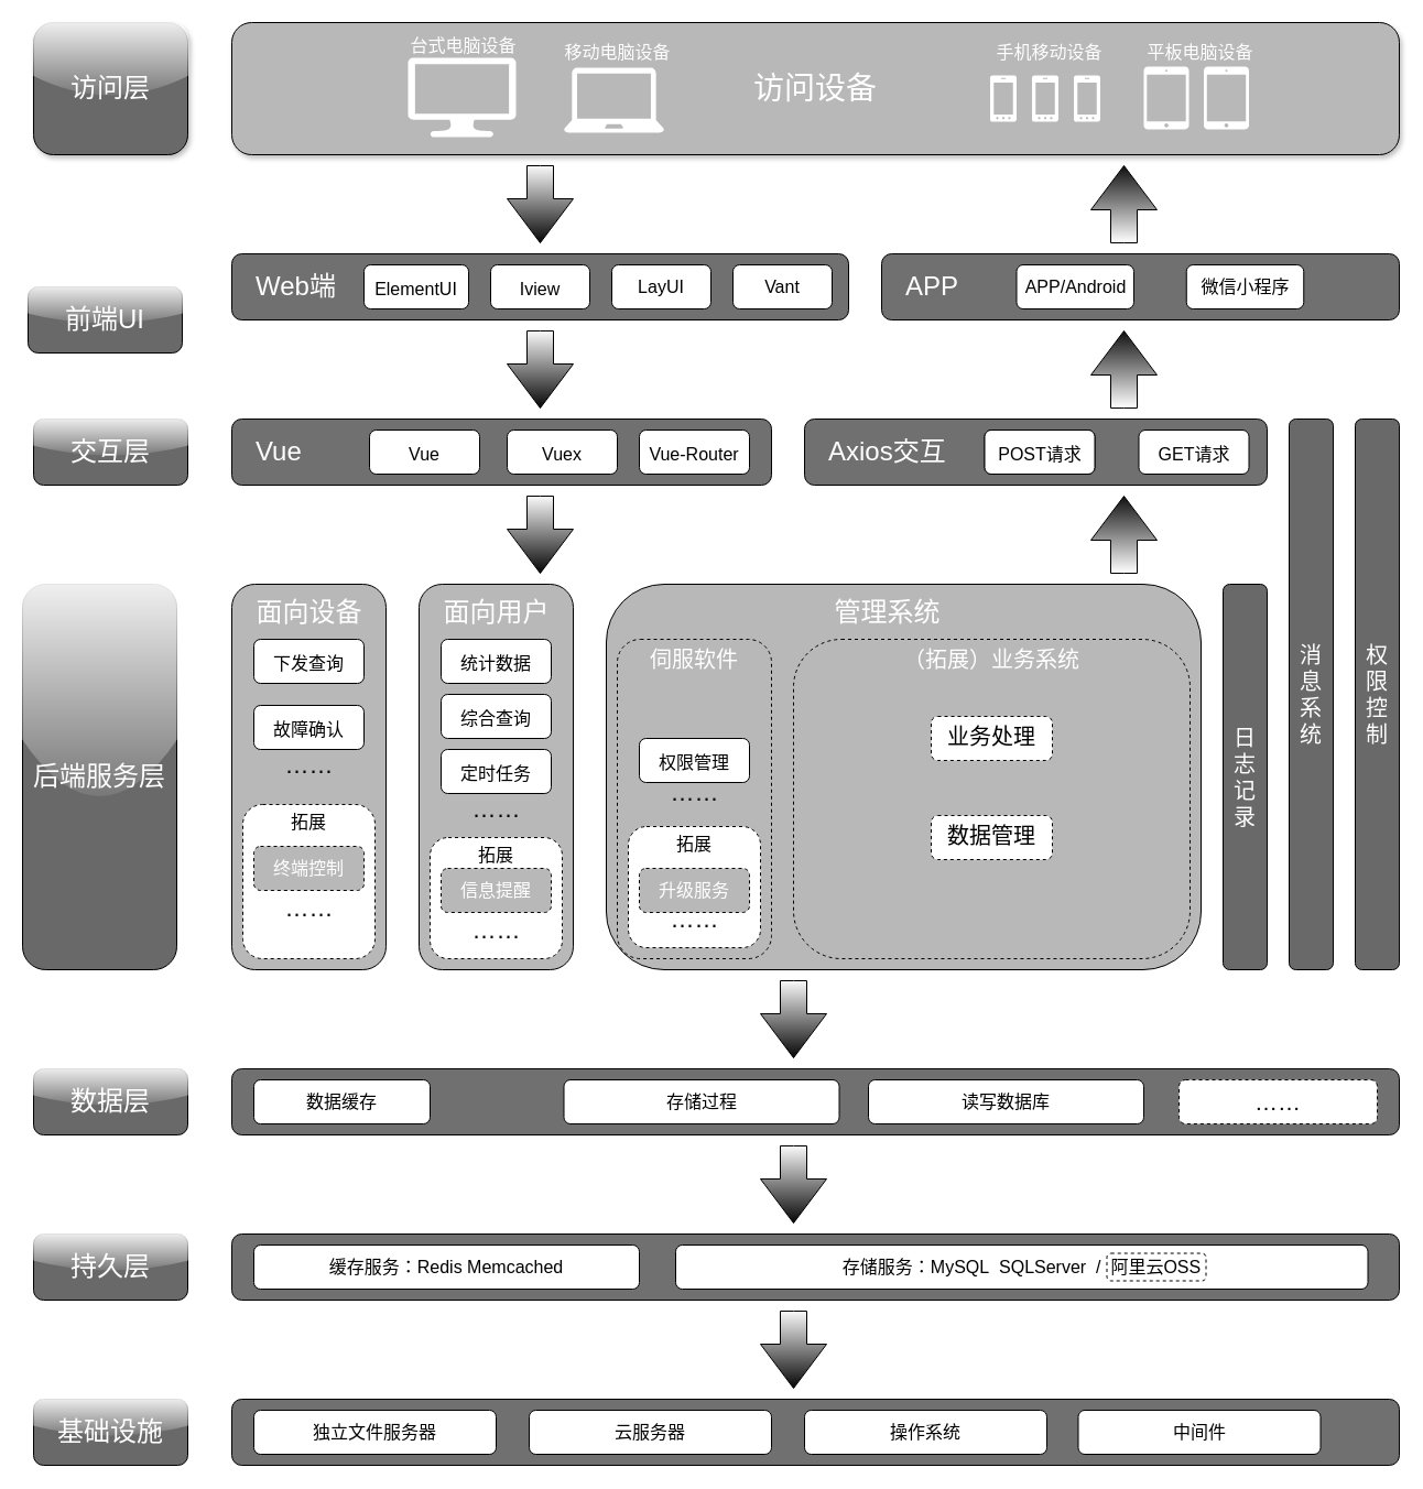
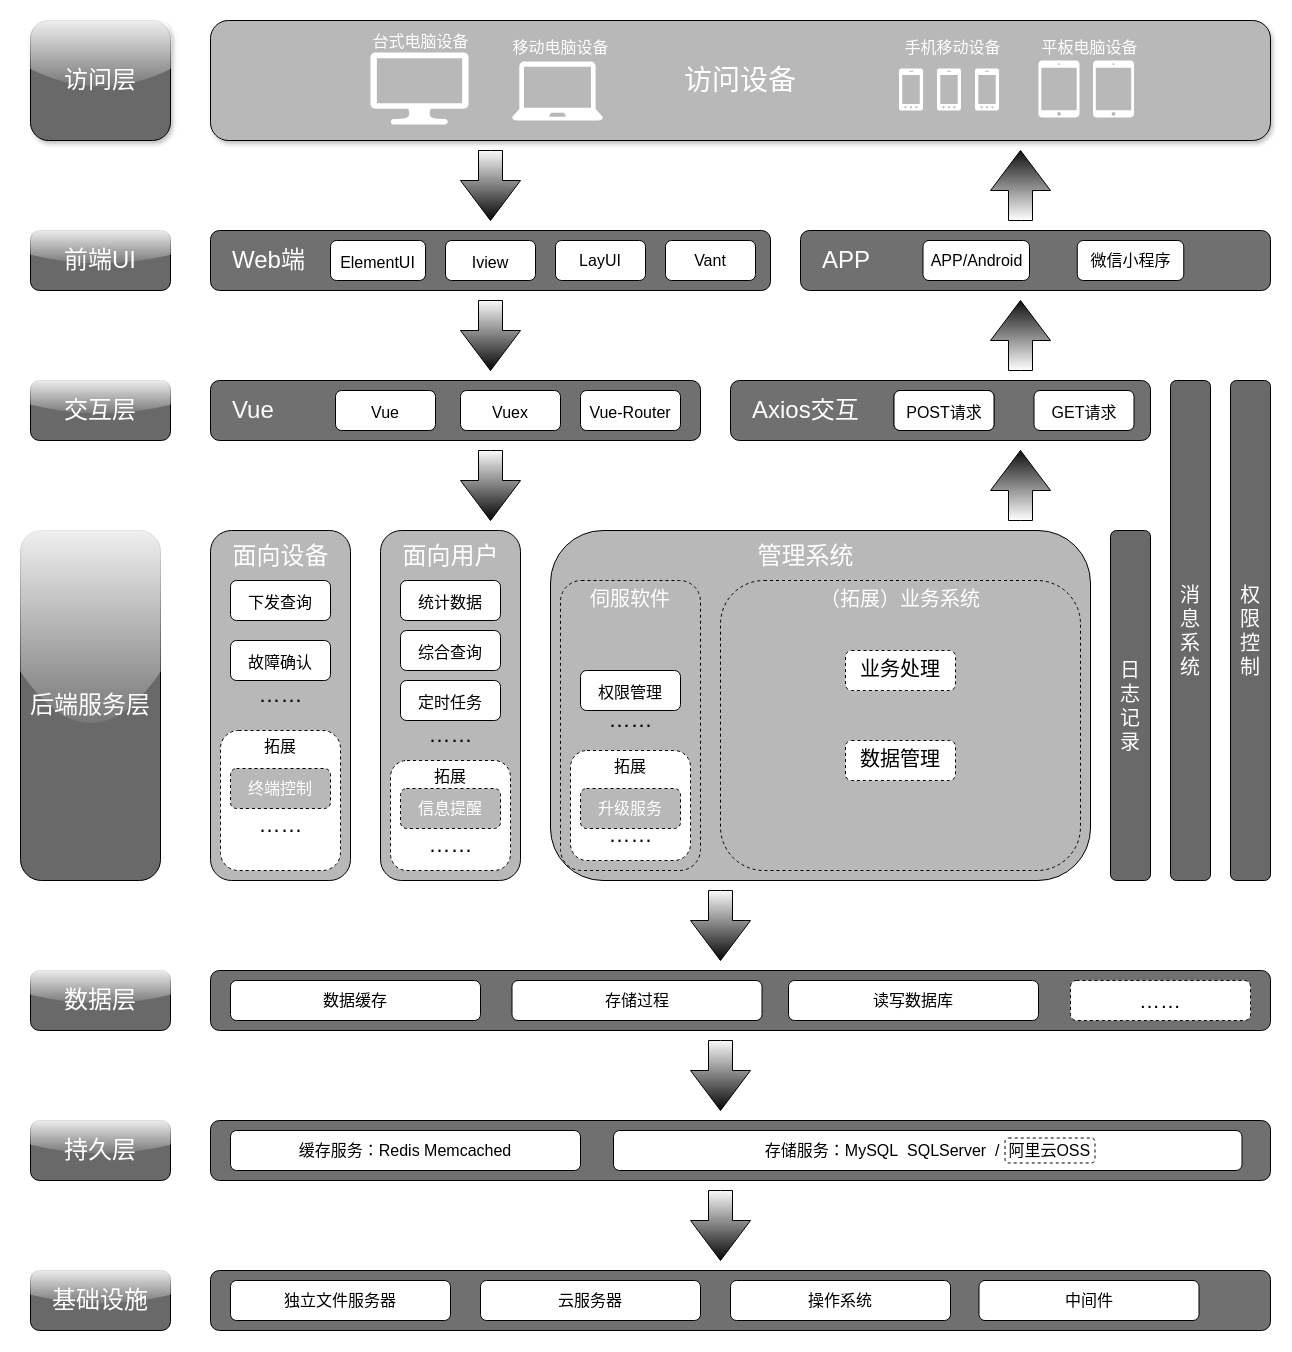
- <mxCell id="5" value="前端UI" style="whiteSpace=wrap;html=1;fontSize=24;fillColor=#696969;rounded=1;glass=1;fontColor=#FFFFFF;" vertex="1" parent="1"><mxGeometry x="25" y="260" width="140" height="60" as="geometry" /></mxCell>
+ <mxCell id="5" value="前端UI" style="whiteSpace=wrap;html=1;fontSize=24;fillColor=#696969;rounded=1;glass=1;fontColor=#FFFFFF;" vertex="1" parent="1"><mxGeometry x="30" y="230" width="140" height="60" as="geometry" /></mxCell>
- <mxCell id="79" value="数据缓存" style="rounded=1;whiteSpace=wrap;html=1;labelBackgroundColor=none;fontSize=16;strokeColor=#000000;fillColor=default;gradientColor=none;gradientDirection=north;align=center;verticalAlign=middle;" vertex="1" parent="1"><mxGeometry x="230" y="980" width="160" height="40" as="geometry" /></mxCell>
+ <mxCell id="79" value="数据缓存" style="rounded=1;whiteSpace=wrap;html=1;labelBackgroundColor=none;fontSize=16;strokeColor=#000000;fillColor=default;gradientColor=none;gradientDirection=north;align=center;verticalAlign=middle;" vertex="1" parent="1"><mxGeometry x="230" y="980" width="250" height="40" as="geometry" /></mxCell>
